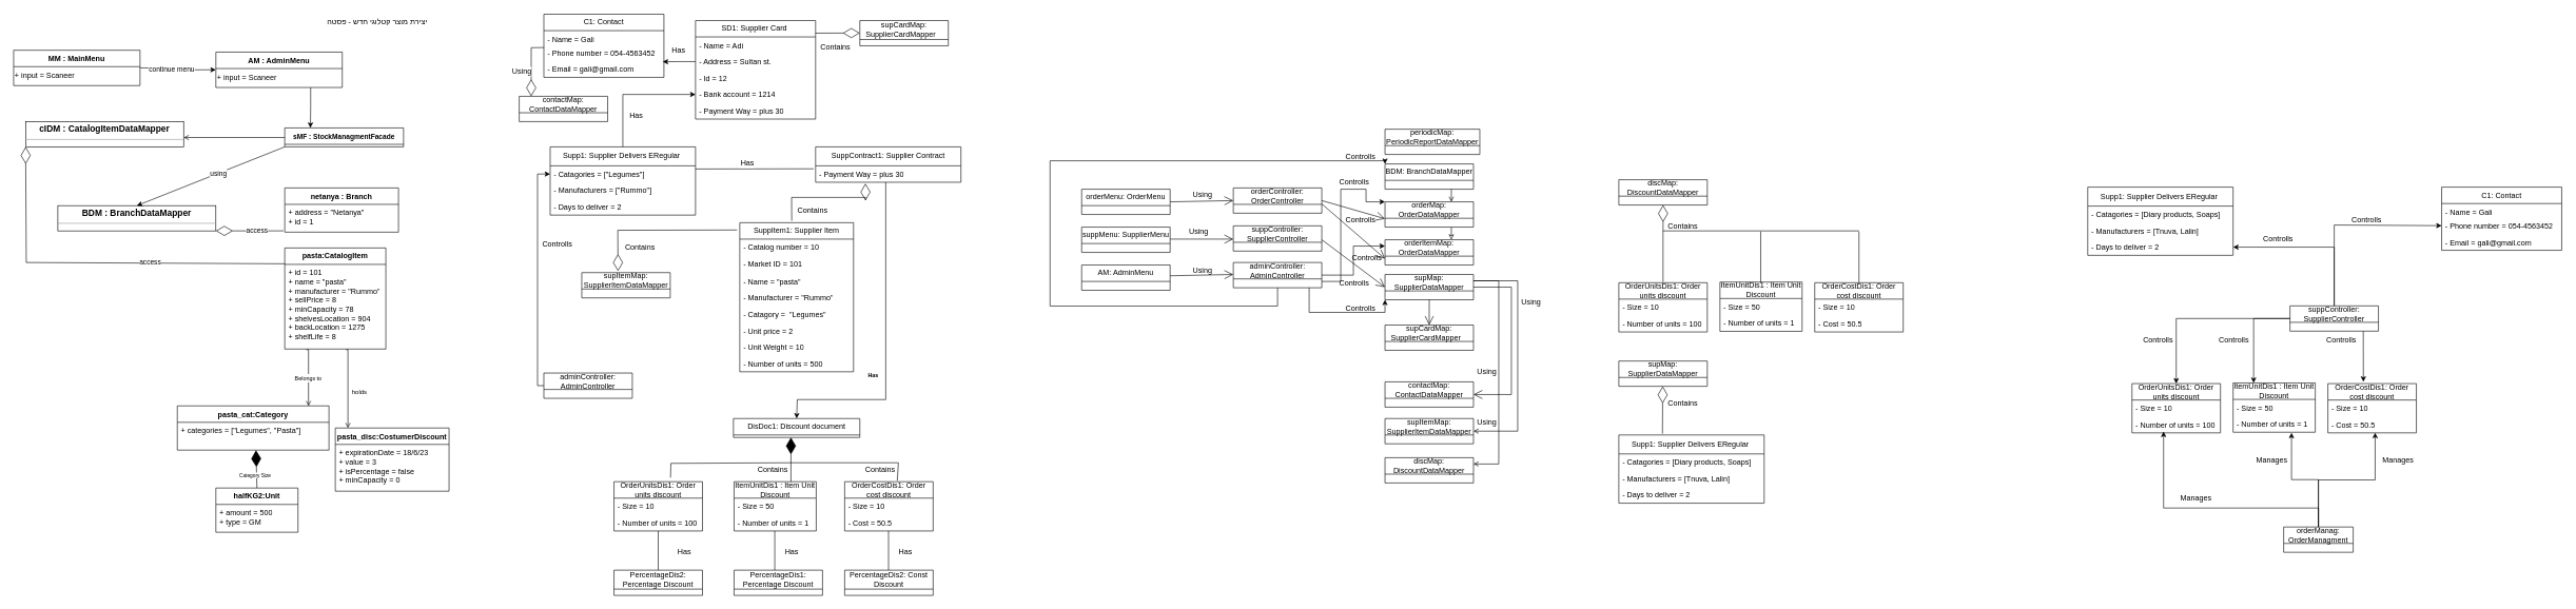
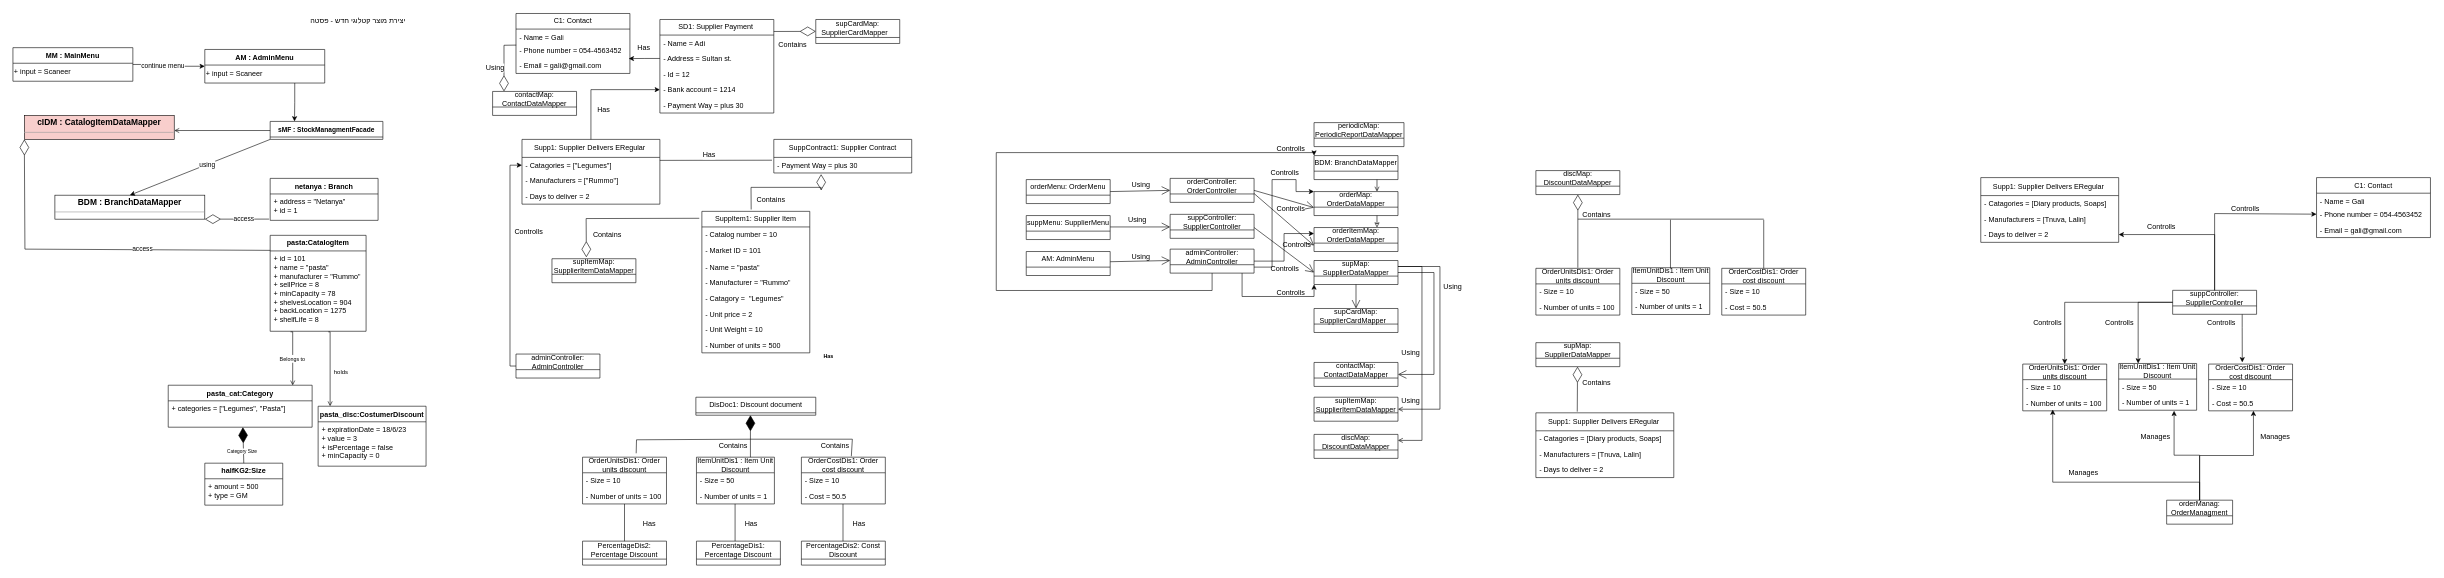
- <mxCell id="35" value="SD1: Supplier Card&amp;nbsp;" style="swimlane;fontStyle=0;childLayout=stackLayout;horizontal=1;startSize=26;fillColor=none;horizontalStack=0;resizeParent=1;resizeParentMax=0;resizeLast=0;collapsible=1;marginBottom=0;whiteSpace=wrap;html=1;" vertex="1" parent="1"><mxGeometry x="1099" y="32" width="190" height="156" as="geometry" /></mxCell>
+ <mxCell id="35" value="SD1: Supplier Payment&amp;nbsp;" style="swimlane;fontStyle=0;childLayout=stackLayout;horizontal=1;startSize=26;fillColor=none;horizontalStack=0;resizeParent=1;resizeParentMax=0;resizeLast=0;collapsible=1;marginBottom=0;whiteSpace=wrap;html=1;" vertex="1" parent="1"><mxGeometry x="1099" y="32" width="190" height="156" as="geometry" /></mxCell>
- <mxCell id="27" value="&lt;p style=&quot;margin:0px;margin-top:4px;text-align:center;&quot;&gt;&lt;b&gt;cIDM : CatalogItemDataMapper&lt;/b&gt;&lt;/p&gt;&lt;hr size=&quot;1&quot;&gt;&lt;p style=&quot;margin:0 0 0 4px;line-height:1.6;&quot;&gt;&lt;br&gt;&lt;/p&gt;" style="verticalAlign=top;align=left;overflow=fill;fontSize=14;fontFamily=Helvetica;html=1;rounded=0;shadow=0;comic=0;labelBackgroundColor=none;strokeWidth=1;" vertex="1" parent="1"><mxGeometry x="39" y="192" width="250" height="40" as="geometry" /></mxCell>
+ <mxCell id="27" value="&lt;p style=&quot;margin:0px;margin-top:4px;text-align:center;&quot;&gt;&lt;b&gt;cIDM : CatalogItemDataMapper&lt;/b&gt;&lt;/p&gt;&lt;hr size=&quot;1&quot;&gt;&lt;p style=&quot;margin:0 0 0 4px;line-height:1.6;&quot;&gt;&lt;br&gt;&lt;/p&gt;" style="verticalAlign=top;align=left;overflow=fill;fontSize=14;fontFamily=Helvetica;html=1;rounded=0;shadow=0;comic=0;labelBackgroundColor=none;strokeWidth=1;fillColor=#f8cecc;" vertex="1" parent="1"><mxGeometry x="39" y="192" width="250" height="40" as="geometry" /></mxCell>
- <mxCell id="46" style="edgeStyle=orthogonalEdgeStyle;rounded=0;orthogonalLoop=1;jettySize=auto;html=1;entryX=0.5;entryY=0;entryDx=0;entryDy=0;" edge="1" parent="1" source="47" target="187"><mxGeometry relative="1" as="geometry"><Array as="points"><mxPoint x="1400" y="632" /><mxPoint x="1260" y="632" /></Array><mxPoint x="1369" y="657" as="targetPoint" /></mxGeometry></mxCell>
- <mxCell id="20" value="&lt;b&gt;halfKG2:Unit&lt;/b&gt;" style="swimlane;fontStyle=0;childLayout=stackLayout;horizontal=1;startSize=26;fillColor=none;horizontalStack=0;resizeParent=1;resizeParentMax=0;resizeLast=0;collapsible=1;marginBottom=0;whiteSpace=wrap;html=1;" vertex="1" parent="1"><mxGeometry x="340" y="772" width="130" height="70" as="geometry" /></mxCell>
+ <mxCell id="20" value="&lt;b&gt;halfKG2:Size&lt;/b&gt;" style="swimlane;fontStyle=0;childLayout=stackLayout;horizontal=1;startSize=26;fillColor=none;horizontalStack=0;resizeParent=1;resizeParentMax=0;resizeLast=0;collapsible=1;marginBottom=0;whiteSpace=wrap;html=1;" vertex="1" parent="1"><mxGeometry x="340" y="772" width="130" height="70" as="geometry" /></mxCell>
